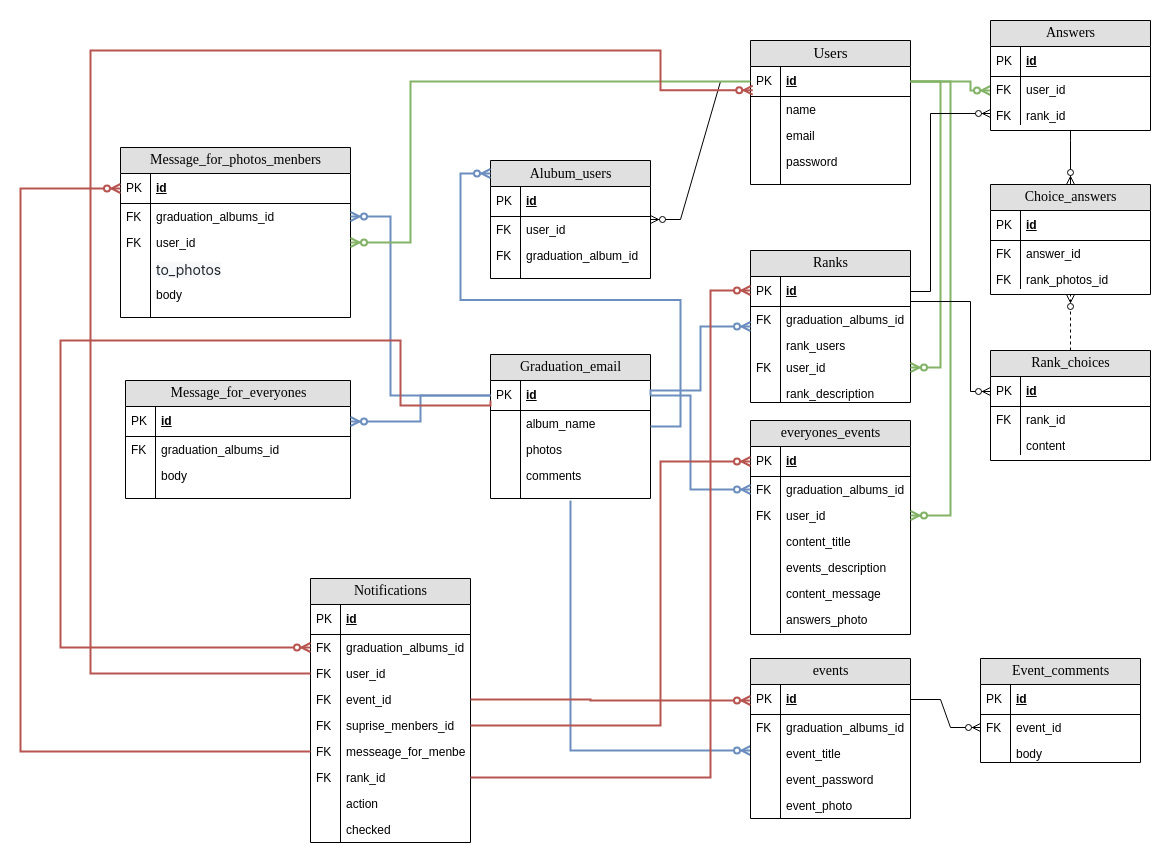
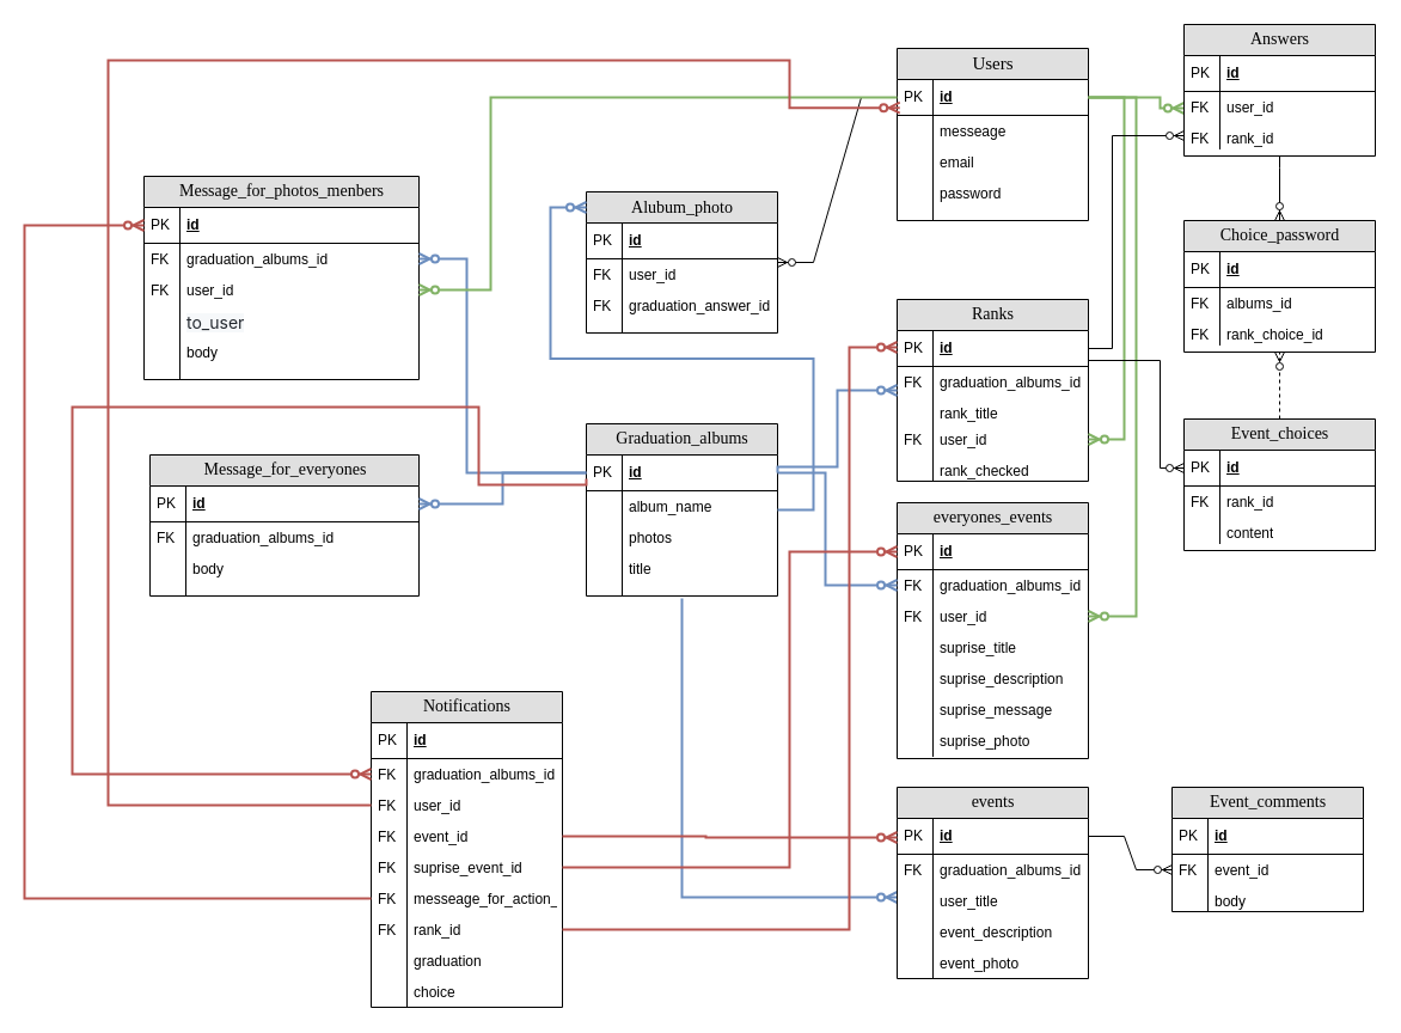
- <mxCell id="42" value="name" style="shape=partialRectangle;top=0;left=0;right=0;bottom=0;html=1;align=left;verticalAlign=top;fillColor=none;spacingLeft=34;spacingRight=4;whiteSpace=wrap;overflow=hidden;rotatable=0;points=[[0,0.5],[1,0.5]];portConstraint=eastwest;dropTarget=0;" parent="39" vertex="1"><mxGeometry y="56" width="160" height="26" as="geometry" /></mxCell>
+ <mxCell id="42" value="messeage" style="shape=partialRectangle;top=0;left=0;right=0;bottom=0;html=1;align=left;verticalAlign=top;fillColor=none;spacingLeft=34;spacingRight=4;whiteSpace=wrap;overflow=hidden;rotatable=0;points=[[0,0.5],[1,0.5]];portConstraint=eastwest;dropTarget=0;" parent="39" vertex="1"><mxGeometry y="56" width="160" height="26" as="geometry" /></mxCell>
- <mxCell id="69" value="&lt;p style=&quot;margin: 0px; font-variant-numeric: normal; font-variant-east-asian: normal; font-stretch: normal; line-height: normal; font-family: &amp;quot;Hiragino Kaku Gothic ProN&amp;quot;; font-size: 15px;&quot; class=&quot;p1&quot;&gt;&lt;span style=&quot;font-family: Verdana; font-size: 14px;&quot;&gt;Alubum_users&lt;/span&gt;&lt;br&gt;&lt;/p&gt;" style="swimlane;html=1;fontStyle=0;childLayout=stackLayout;horizontal=1;startSize=26;fillColor=#e0e0e0;horizontalStack=0;resizeParent=1;resizeLast=0;collapsible=1;marginBottom=0;swimlaneFillColor=#ffffff;align=center;rounded=0;shadow=0;comic=0;labelBackgroundColor=none;strokeWidth=1;fontFamily=Verdana;fontSize=14" parent="1" vertex="1"><mxGeometry x="490" y="160" width="160" height="118" as="geometry" /></mxCell>
+ <mxCell id="69" value="&lt;p style=&quot;margin: 0px; font-variant-numeric: normal; font-variant-east-asian: normal; font-stretch: normal; line-height: normal; font-family: &amp;quot;Hiragino Kaku Gothic ProN&amp;quot;; font-size: 15px;&quot; class=&quot;p1&quot;&gt;&lt;span style=&quot;font-family: Verdana; font-size: 14px;&quot;&gt;Alubum_photo&lt;/span&gt;&lt;br&gt;&lt;/p&gt;" style="swimlane;html=1;fontStyle=0;childLayout=stackLayout;horizontal=1;startSize=26;fillColor=#e0e0e0;horizontalStack=0;resizeParent=1;resizeLast=0;collapsible=1;marginBottom=0;swimlaneFillColor=#ffffff;align=center;rounded=0;shadow=0;comic=0;labelBackgroundColor=none;strokeWidth=1;fontFamily=Verdana;fontSize=14" parent="1" vertex="1"><mxGeometry x="490" y="160" width="160" height="118" as="geometry" /></mxCell>
- <mxCell id="94" value="Choice_answers" style="swimlane;html=1;fontStyle=0;childLayout=stackLayout;horizontal=1;startSize=26;fillColor=#e0e0e0;horizontalStack=0;resizeParent=1;resizeLast=0;collapsible=1;marginBottom=0;swimlaneFillColor=#ffffff;align=center;rounded=0;shadow=0;comic=0;labelBackgroundColor=none;strokeWidth=1;fontFamily=Verdana;fontSize=14;swimlaneLine=1;" parent="1" vertex="1"><mxGeometry x="990" y="184" width="160" height="110" as="geometry" /></mxCell>
+ <mxCell id="94" value="Choice_password" style="swimlane;html=1;fontStyle=0;childLayout=stackLayout;horizontal=1;startSize=26;fillColor=#e0e0e0;horizontalStack=0;resizeParent=1;resizeLast=0;collapsible=1;marginBottom=0;swimlaneFillColor=#ffffff;align=center;rounded=0;shadow=0;comic=0;labelBackgroundColor=none;strokeWidth=1;fontFamily=Verdana;fontSize=14;swimlaneLine=1;" parent="1" vertex="1"><mxGeometry x="990" y="184" width="160" height="110" as="geometry" /></mxCell>
- <mxCell id="97" value="answer_id" style="shape=partialRectangle;top=0;left=0;right=0;bottom=0;html=1;align=left;verticalAlign=top;fillColor=none;spacingLeft=34;spacingRight=4;whiteSpace=wrap;overflow=hidden;rotatable=0;points=[[0,0.5],[1,0.5]];portConstraint=eastwest;dropTarget=0;" parent="94" vertex="1"><mxGeometry y="56" width="160" height="26" as="geometry" /></mxCell>
+ <mxCell id="97" value="albums_id" style="shape=partialRectangle;top=0;left=0;right=0;bottom=0;html=1;align=left;verticalAlign=top;fillColor=none;spacingLeft=34;spacingRight=4;whiteSpace=wrap;overflow=hidden;rotatable=0;points=[[0,0.5],[1,0.5]];portConstraint=eastwest;dropTarget=0;" parent="94" vertex="1"><mxGeometry y="56" width="160" height="26" as="geometry" /></mxCell>
- <mxCell id="74" value="graduation_album_id" style="shape=partialRectangle;top=0;left=0;right=0;bottom=0;html=1;align=left;verticalAlign=top;fillColor=none;spacingLeft=34;spacingRight=4;whiteSpace=wrap;overflow=hidden;rotatable=0;points=[[0,0.5],[1,0.5]];portConstraint=eastwest;dropTarget=0;" parent="69" vertex="1"><mxGeometry y="82" width="160" height="26" as="geometry" /></mxCell>
+ <mxCell id="74" value="graduation_answer_id" style="shape=partialRectangle;top=0;left=0;right=0;bottom=0;html=1;align=left;verticalAlign=top;fillColor=none;spacingLeft=34;spacingRight=4;whiteSpace=wrap;overflow=hidden;rotatable=0;points=[[0,0.5],[1,0.5]];portConstraint=eastwest;dropTarget=0;" parent="69" vertex="1"><mxGeometry y="82" width="160" height="26" as="geometry" /></mxCell>
- <mxCell id="134" value="&lt;span style=&quot;color: rgb(36, 41, 47); font-family: -apple-system, &amp;quot;system-ui&amp;quot;, &amp;quot;Segoe UI&amp;quot;, Helvetica, Arial, sans-serif, &amp;quot;Apple Color Emoji&amp;quot;, &amp;quot;Segoe UI Emoji&amp;quot;; font-size: 14px; background-color: rgb(246, 248, 250);&quot;&gt;to_photos&lt;/span&gt;" style="shape=partialRectangle;top=0;left=0;right=0;bottom=0;html=1;align=left;verticalAlign=top;fillColor=none;spacingLeft=34;spacingRight=4;whiteSpace=wrap;overflow=hidden;rotatable=0;points=[[0,0.5],[1,0.5]];portConstraint=eastwest;dropTarget=0;" vertex="1" parent="127"><mxGeometry y="108" width="230" height="26" as="geometry" /></mxCell>
+ <mxCell id="134" value="&lt;span style=&quot;color: rgb(36, 41, 47); font-family: -apple-system, &amp;quot;system-ui&amp;quot;, &amp;quot;Segoe UI&amp;quot;, Helvetica, Arial, sans-serif, &amp;quot;Apple Color Emoji&amp;quot;, &amp;quot;Segoe UI Emoji&amp;quot;; font-size: 14px; background-color: rgb(246, 248, 250);&quot;&gt;to_user&lt;/span&gt;" style="shape=partialRectangle;top=0;left=0;right=0;bottom=0;html=1;align=left;verticalAlign=top;fillColor=none;spacingLeft=34;spacingRight=4;whiteSpace=wrap;overflow=hidden;rotatable=0;points=[[0,0.5],[1,0.5]];portConstraint=eastwest;dropTarget=0;" vertex="1" parent="127"><mxGeometry y="108" width="230" height="26" as="geometry" /></mxCell>
- <mxCell id="99" value="rank_photos_id" style="shape=partialRectangle;top=0;left=0;right=0;bottom=0;html=1;align=left;verticalAlign=top;fillColor=none;spacingLeft=34;spacingRight=4;whiteSpace=wrap;overflow=hidden;rotatable=0;points=[[0,0.5],[1,0.5]];portConstraint=eastwest;dropTarget=0;" parent="94" vertex="1"><mxGeometry y="82" width="160" height="22" as="geometry" /></mxCell>
+ <mxCell id="99" value="rank_choice_id" style="shape=partialRectangle;top=0;left=0;right=0;bottom=0;html=1;align=left;verticalAlign=top;fillColor=none;spacingLeft=34;spacingRight=4;whiteSpace=wrap;overflow=hidden;rotatable=0;points=[[0,0.5],[1,0.5]];portConstraint=eastwest;dropTarget=0;" parent="94" vertex="1"><mxGeometry y="82" width="160" height="22" as="geometry" /></mxCell>
- <mxCell id="7" value="rank_users" style="shape=partialRectangle;top=0;left=0;right=0;bottom=0;html=1;align=left;verticalAlign=top;fillColor=none;spacingLeft=34;spacingRight=4;whiteSpace=wrap;overflow=hidden;rotatable=0;points=[[0,0.5],[1,0.5]];portConstraint=eastwest;dropTarget=0;" parent="2" vertex="1"><mxGeometry y="82" width="160" height="22" as="geometry" /></mxCell>
+ <mxCell id="7" value="rank_title" style="shape=partialRectangle;top=0;left=0;right=0;bottom=0;html=1;align=left;verticalAlign=top;fillColor=none;spacingLeft=34;spacingRight=4;whiteSpace=wrap;overflow=hidden;rotatable=0;points=[[0,0.5],[1,0.5]];portConstraint=eastwest;dropTarget=0;" parent="2" vertex="1"><mxGeometry y="82" width="160" height="22" as="geometry" /></mxCell>
- <mxCell id="108" value="Rank_choices" style="swimlane;html=1;fontStyle=0;childLayout=stackLayout;horizontal=1;startSize=26;fillColor=#e0e0e0;horizontalStack=0;resizeParent=1;resizeLast=0;collapsible=1;marginBottom=0;swimlaneFillColor=#ffffff;align=center;rounded=0;shadow=0;comic=0;labelBackgroundColor=none;strokeWidth=1;fontFamily=Verdana;fontSize=14;swimlaneLine=1;" parent="1" vertex="1"><mxGeometry x="990" y="350" width="160" height="110" as="geometry" /></mxCell>
+ <mxCell id="108" value="Event_choices" style="swimlane;html=1;fontStyle=0;childLayout=stackLayout;horizontal=1;startSize=26;fillColor=#e0e0e0;horizontalStack=0;resizeParent=1;resizeLast=0;collapsible=1;marginBottom=0;swimlaneFillColor=#ffffff;align=center;rounded=0;shadow=0;comic=0;labelBackgroundColor=none;strokeWidth=1;fontFamily=Verdana;fontSize=14;swimlaneLine=1;" parent="1" vertex="1"><mxGeometry x="990" y="350" width="160" height="110" as="geometry" /></mxCell>
- <mxCell id="13" value="Graduation_email" style="swimlane;html=1;fontStyle=0;childLayout=stackLayout;horizontal=1;startSize=26;fillColor=#e0e0e0;horizontalStack=0;resizeParent=1;resizeLast=0;collapsible=1;marginBottom=0;swimlaneFillColor=#ffffff;align=center;rounded=0;shadow=0;comic=0;labelBackgroundColor=none;strokeWidth=1;fontFamily=Verdana;fontSize=14" parent="1" vertex="1"><mxGeometry x="490" y="354" width="160" height="144" as="geometry" /></mxCell>
+ <mxCell id="13" value="Graduation_albums" style="swimlane;html=1;fontStyle=0;childLayout=stackLayout;horizontal=1;startSize=26;fillColor=#e0e0e0;horizontalStack=0;resizeParent=1;resizeLast=0;collapsible=1;marginBottom=0;swimlaneFillColor=#ffffff;align=center;rounded=0;shadow=0;comic=0;labelBackgroundColor=none;strokeWidth=1;fontFamily=Verdana;fontSize=14" parent="1" vertex="1"><mxGeometry x="490" y="354" width="160" height="144" as="geometry" /></mxCell>
- <mxCell id="11" value="rank_description" style="shape=partialRectangle;top=0;left=0;right=0;bottom=0;html=1;align=left;verticalAlign=top;fillColor=none;spacingLeft=34;spacingRight=4;whiteSpace=wrap;overflow=hidden;rotatable=0;points=[[0,0.5],[1,0.5]];portConstraint=eastwest;dropTarget=0;" parent="2" vertex="1"><mxGeometry y="130" width="160" height="22" as="geometry" /></mxCell>
+ <mxCell id="11" value="rank_checked" style="shape=partialRectangle;top=0;left=0;right=0;bottom=0;html=1;align=left;verticalAlign=top;fillColor=none;spacingLeft=34;spacingRight=4;whiteSpace=wrap;overflow=hidden;rotatable=0;points=[[0,0.5],[1,0.5]];portConstraint=eastwest;dropTarget=0;" parent="2" vertex="1"><mxGeometry y="130" width="160" height="22" as="geometry" /></mxCell>
- <mxCell id="20" value="comments" style="shape=partialRectangle;top=0;left=0;right=0;bottom=0;html=1;align=left;verticalAlign=top;fillColor=none;spacingLeft=34;spacingRight=4;whiteSpace=wrap;overflow=hidden;rotatable=0;points=[[0,0.5],[1,0.5]];portConstraint=eastwest;dropTarget=0;" parent="13" vertex="1"><mxGeometry y="108" width="160" height="26" as="geometry" /></mxCell>
+ <mxCell id="20" value="title" style="shape=partialRectangle;top=0;left=0;right=0;bottom=0;html=1;align=left;verticalAlign=top;fillColor=none;spacingLeft=34;spacingRight=4;whiteSpace=wrap;overflow=hidden;rotatable=0;points=[[0,0.5],[1,0.5]];portConstraint=eastwest;dropTarget=0;" parent="13" vertex="1"><mxGeometry y="108" width="160" height="26" as="geometry" /></mxCell>
- <mxCell id="31" value="content_title" style="shape=partialRectangle;top=0;left=0;right=0;bottom=0;html=1;align=left;verticalAlign=top;fillColor=none;spacingLeft=34;spacingRight=4;whiteSpace=wrap;overflow=hidden;rotatable=0;points=[[0,0.5],[1,0.5]];portConstraint=eastwest;dropTarget=0;" parent="24" vertex="1"><mxGeometry y="108" width="160" height="26" as="geometry" /></mxCell>
+ <mxCell id="31" value="suprise_title" style="shape=partialRectangle;top=0;left=0;right=0;bottom=0;html=1;align=left;verticalAlign=top;fillColor=none;spacingLeft=34;spacingRight=4;whiteSpace=wrap;overflow=hidden;rotatable=0;points=[[0,0.5],[1,0.5]];portConstraint=eastwest;dropTarget=0;" parent="24" vertex="1"><mxGeometry y="108" width="160" height="26" as="geometry" /></mxCell>
- <mxCell id="33" value="events_description" style="shape=partialRectangle;top=0;left=0;right=0;bottom=0;html=1;align=left;verticalAlign=top;fillColor=none;spacingLeft=34;spacingRight=4;whiteSpace=wrap;overflow=hidden;rotatable=0;points=[[0,0.5],[1,0.5]];portConstraint=eastwest;dropTarget=0;" parent="24" vertex="1"><mxGeometry y="134" width="160" height="26" as="geometry" /></mxCell>
+ <mxCell id="33" value="suprise_description" style="shape=partialRectangle;top=0;left=0;right=0;bottom=0;html=1;align=left;verticalAlign=top;fillColor=none;spacingLeft=34;spacingRight=4;whiteSpace=wrap;overflow=hidden;rotatable=0;points=[[0,0.5],[1,0.5]];portConstraint=eastwest;dropTarget=0;" parent="24" vertex="1"><mxGeometry y="134" width="160" height="26" as="geometry" /></mxCell>
- <mxCell id="35" value="content_message" style="shape=partialRectangle;top=0;left=0;right=0;bottom=0;html=1;align=left;verticalAlign=top;fillColor=none;spacingLeft=34;spacingRight=4;whiteSpace=wrap;overflow=hidden;rotatable=0;points=[[0,0.5],[1,0.5]];portConstraint=eastwest;dropTarget=0;" parent="24" vertex="1"><mxGeometry y="160" width="160" height="26" as="geometry" /></mxCell>
+ <mxCell id="35" value="suprise_message" style="shape=partialRectangle;top=0;left=0;right=0;bottom=0;html=1;align=left;verticalAlign=top;fillColor=none;spacingLeft=34;spacingRight=4;whiteSpace=wrap;overflow=hidden;rotatable=0;points=[[0,0.5],[1,0.5]];portConstraint=eastwest;dropTarget=0;" parent="24" vertex="1"><mxGeometry y="160" width="160" height="26" as="geometry" /></mxCell>
- <mxCell id="37" value="answers_photo" style="shape=partialRectangle;top=0;left=0;right=0;bottom=0;html=1;align=left;verticalAlign=top;fillColor=none;spacingLeft=34;spacingRight=4;whiteSpace=wrap;overflow=hidden;rotatable=0;points=[[0,0.5],[1,0.5]];portConstraint=eastwest;dropTarget=0;" parent="24" vertex="1"><mxGeometry y="186" width="160" height="26" as="geometry" /></mxCell>
+ <mxCell id="37" value="suprise_photo" style="shape=partialRectangle;top=0;left=0;right=0;bottom=0;html=1;align=left;verticalAlign=top;fillColor=none;spacingLeft=34;spacingRight=4;whiteSpace=wrap;overflow=hidden;rotatable=0;points=[[0,0.5],[1,0.5]];portConstraint=eastwest;dropTarget=0;" parent="24" vertex="1"><mxGeometry y="186" width="160" height="26" as="geometry" /></mxCell>
- <mxCell id="59" value="suprise_menbers_id" style="shape=partialRectangle;top=0;left=0;right=0;bottom=0;html=1;align=left;verticalAlign=top;fillColor=none;spacingLeft=34;spacingRight=4;whiteSpace=wrap;overflow=hidden;rotatable=0;points=[[0,0.5],[1,0.5]];portConstraint=eastwest;dropTarget=0;" parent="50" vertex="1"><mxGeometry y="134" width="160" height="26" as="geometry" /></mxCell>
+ <mxCell id="59" value="suprise_event_id" style="shape=partialRectangle;top=0;left=0;right=0;bottom=0;html=1;align=left;verticalAlign=top;fillColor=none;spacingLeft=34;spacingRight=4;whiteSpace=wrap;overflow=hidden;rotatable=0;points=[[0,0.5],[1,0.5]];portConstraint=eastwest;dropTarget=0;" parent="50" vertex="1"><mxGeometry y="134" width="160" height="26" as="geometry" /></mxCell>
- <mxCell id="88" value="event_title" style="shape=partialRectangle;top=0;left=0;right=0;bottom=0;html=1;align=left;verticalAlign=top;fillColor=none;spacingLeft=34;spacingRight=4;whiteSpace=wrap;overflow=hidden;rotatable=0;points=[[0,0.5],[1,0.5]];portConstraint=eastwest;dropTarget=0;" parent="83" vertex="1"><mxGeometry y="82" width="160" height="26" as="geometry" /></mxCell>
+ <mxCell id="88" value="user_title" style="shape=partialRectangle;top=0;left=0;right=0;bottom=0;html=1;align=left;verticalAlign=top;fillColor=none;spacingLeft=34;spacingRight=4;whiteSpace=wrap;overflow=hidden;rotatable=0;points=[[0,0.5],[1,0.5]];portConstraint=eastwest;dropTarget=0;" parent="83" vertex="1"><mxGeometry y="82" width="160" height="26" as="geometry" /></mxCell>
- <mxCell id="61" value="messeage_for_menber_id" style="shape=partialRectangle;top=0;left=0;right=0;bottom=0;html=1;align=left;verticalAlign=top;fillColor=none;spacingLeft=34;spacingRight=4;whiteSpace=wrap;overflow=hidden;rotatable=0;points=[[0,0.5],[1,0.5]];portConstraint=eastwest;dropTarget=0;" parent="50" vertex="1"><mxGeometry y="160" width="160" height="26" as="geometry" /></mxCell>
+ <mxCell id="61" value="messeage_for_action_id" style="shape=partialRectangle;top=0;left=0;right=0;bottom=0;html=1;align=left;verticalAlign=top;fillColor=none;spacingLeft=34;spacingRight=4;whiteSpace=wrap;overflow=hidden;rotatable=0;points=[[0,0.5],[1,0.5]];portConstraint=eastwest;dropTarget=0;" parent="50" vertex="1"><mxGeometry y="160" width="160" height="26" as="geometry" /></mxCell>
- <mxCell id="90" value="event_password" style="shape=partialRectangle;top=0;left=0;right=0;bottom=0;html=1;align=left;verticalAlign=top;fillColor=none;spacingLeft=34;spacingRight=4;whiteSpace=wrap;overflow=hidden;rotatable=0;points=[[0,0.5],[1,0.5]];portConstraint=eastwest;dropTarget=0;" parent="83" vertex="1"><mxGeometry y="108" width="160" height="26" as="geometry" /></mxCell>
+ <mxCell id="90" value="event_description" style="shape=partialRectangle;top=0;left=0;right=0;bottom=0;html=1;align=left;verticalAlign=top;fillColor=none;spacingLeft=34;spacingRight=4;whiteSpace=wrap;overflow=hidden;rotatable=0;points=[[0,0.5],[1,0.5]];portConstraint=eastwest;dropTarget=0;" parent="83" vertex="1"><mxGeometry y="108" width="160" height="26" as="geometry" /></mxCell>
- <mxCell id="65" value="action" style="shape=partialRectangle;top=0;left=0;right=0;bottom=0;html=1;align=left;verticalAlign=top;fillColor=none;spacingLeft=34;spacingRight=4;whiteSpace=wrap;overflow=hidden;rotatable=0;points=[[0,0.5],[1,0.5]];portConstraint=eastwest;dropTarget=0;" parent="50" vertex="1"><mxGeometry y="212" width="160" height="26" as="geometry" /></mxCell>
+ <mxCell id="65" value="graduation" style="shape=partialRectangle;top=0;left=0;right=0;bottom=0;html=1;align=left;verticalAlign=top;fillColor=none;spacingLeft=34;spacingRight=4;whiteSpace=wrap;overflow=hidden;rotatable=0;points=[[0,0.5],[1,0.5]];portConstraint=eastwest;dropTarget=0;" parent="50" vertex="1"><mxGeometry y="212" width="160" height="26" as="geometry" /></mxCell>
- <mxCell id="67" value="checked" style="shape=partialRectangle;top=0;left=0;right=0;bottom=0;html=1;align=left;verticalAlign=top;fillColor=none;spacingLeft=34;spacingRight=4;whiteSpace=wrap;overflow=hidden;rotatable=0;points=[[0,0.5],[1,0.5]];portConstraint=eastwest;dropTarget=0;" parent="50" vertex="1"><mxGeometry y="238" width="160" height="26" as="geometry" /></mxCell>
+ <mxCell id="67" value="choice" style="shape=partialRectangle;top=0;left=0;right=0;bottom=0;html=1;align=left;verticalAlign=top;fillColor=none;spacingLeft=34;spacingRight=4;whiteSpace=wrap;overflow=hidden;rotatable=0;points=[[0,0.5],[1,0.5]];portConstraint=eastwest;dropTarget=0;" parent="50" vertex="1"><mxGeometry y="238" width="160" height="26" as="geometry" /></mxCell>
